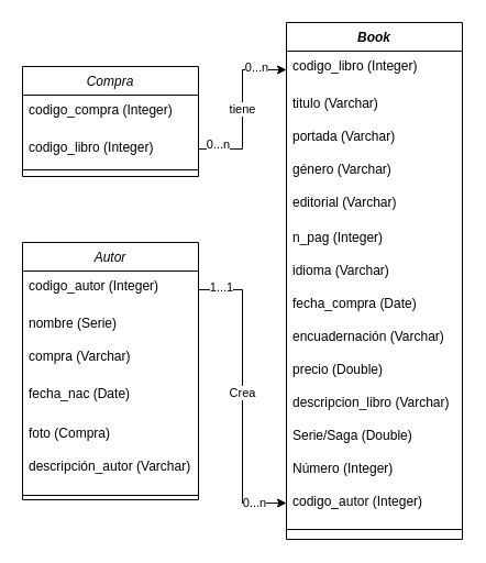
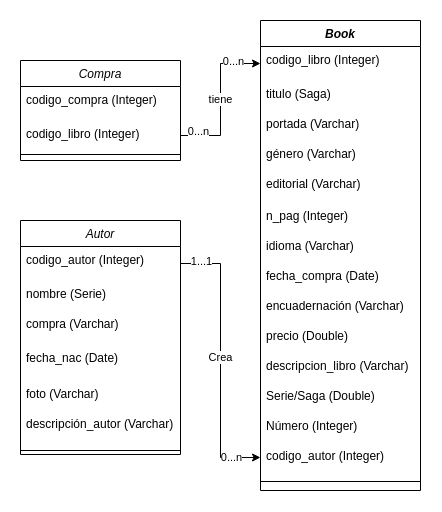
- <mxCell id="12" value="titulo (Varchar)" style="text;align=left;verticalAlign=top;spacingLeft=4;spacingRight=4;overflow=hidden;rotatable=0;points=[[0,0.5],[1,0.5]];portConstraint=eastwest;" parent="10" vertex="1"><mxGeometry y="60" width="160" height="30" as="geometry" /></mxCell>
+ <mxCell id="12" value="titulo (Saga)" style="text;align=left;verticalAlign=top;spacingLeft=4;spacingRight=4;overflow=hidden;rotatable=0;points=[[0,0.5],[1,0.5]];portConstraint=eastwest;" parent="10" vertex="1"><mxGeometry y="60" width="160" height="30" as="geometry" /></mxCell>
- <mxCell id="7" value="foto (Compra)" style="text;align=left;verticalAlign=top;spacingLeft=4;spacingRight=4;overflow=hidden;rotatable=0;points=[[0,0.5],[1,0.5]];portConstraint=eastwest;" parent="2" vertex="1"><mxGeometry y="160" width="160" height="30" as="geometry" /></mxCell>
+ <mxCell id="7" value="foto (Varchar)" style="text;align=left;verticalAlign=top;spacingLeft=4;spacingRight=4;overflow=hidden;rotatable=0;points=[[0,0.5],[1,0.5]];portConstraint=eastwest;" parent="2" vertex="1"><mxGeometry y="160" width="160" height="30" as="geometry" /></mxCell>
